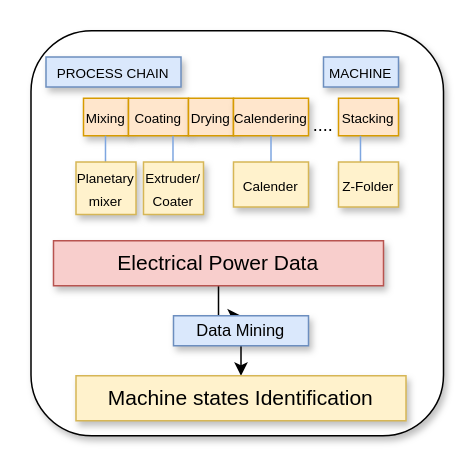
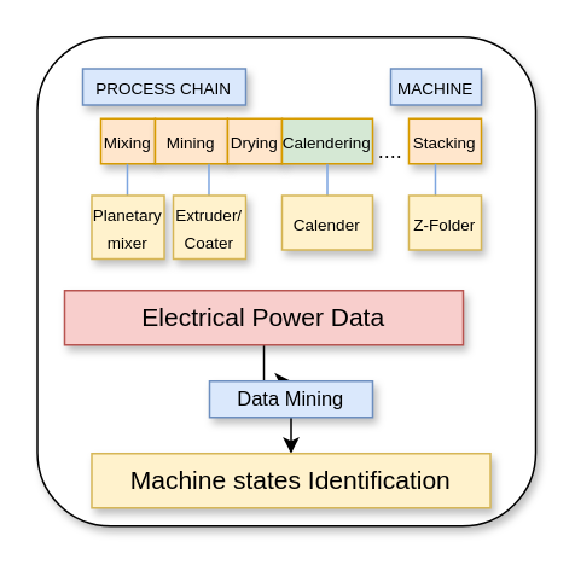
- <mxCell id="3" value="&lt;font style=&quot;font-size: 9px&quot;&gt;PROCESS CHAIN&lt;/font&gt;" style="text;html=1;strokeColor=#6c8ebf;fillColor=#dae8fc;align=center;verticalAlign=middle;whiteSpace=wrap;rounded=0;shadow=1;" vertex="1" parent="1"><mxGeometry x="30" y="37.5" width="90" height="20" as="geometry" /></mxCell>
+ <mxCell id="3" value="&lt;font style=&quot;font-size: 9px&quot;&gt;PROCESS CHAIN&lt;/font&gt;" style="text;html=1;strokeColor=#6c8ebf;fillColor=#dae8fc;align=center;verticalAlign=middle;whiteSpace=wrap;rounded=0;shadow=1;" vertex="1" parent="1"><mxGeometry x="45" y="37.5" width="90" height="20" as="geometry" /></mxCell>
- <mxCell id="7" value="&lt;font style=&quot;font-size: 9px&quot;&gt;Calendering&lt;br&gt;&lt;/font&gt;" style="rounded=0;whiteSpace=wrap;html=1;shadow=1;fillColor=#ffe6cc;strokeColor=#d79b00;" vertex="1" parent="1"><mxGeometry x="155" y="65" width="50" height="25" as="geometry" /></mxCell>
+ <mxCell id="7" value="&lt;font style=&quot;font-size: 9px&quot;&gt;Calendering&lt;br&gt;&lt;/font&gt;" style="rounded=0;whiteSpace=wrap;html=1;shadow=1;fillColor=#d5e8d4;strokeColor=#d79b00;" vertex="1" parent="1"><mxGeometry x="155" y="65" width="50" height="25" as="geometry" /></mxCell>
- <mxCell id="5" value="&lt;font style=&quot;font-size: 9px&quot;&gt;Coating&lt;br&gt;&lt;/font&gt;" style="rounded=0;whiteSpace=wrap;html=1;shadow=1;fillColor=#ffe6cc;strokeColor=#d79b00;" vertex="1" parent="1"><mxGeometry x="85" y="65" width="40" height="25" as="geometry" /></mxCell>
+ <mxCell id="5" value="&lt;font style=&quot;font-size: 9px&quot;&gt;Mining&lt;br&gt;&lt;/font&gt;" style="rounded=0;whiteSpace=wrap;html=1;shadow=1;fillColor=#ffe6cc;strokeColor=#d79b00;" vertex="1" parent="1"><mxGeometry x="85" y="65" width="40" height="25" as="geometry" /></mxCell>
